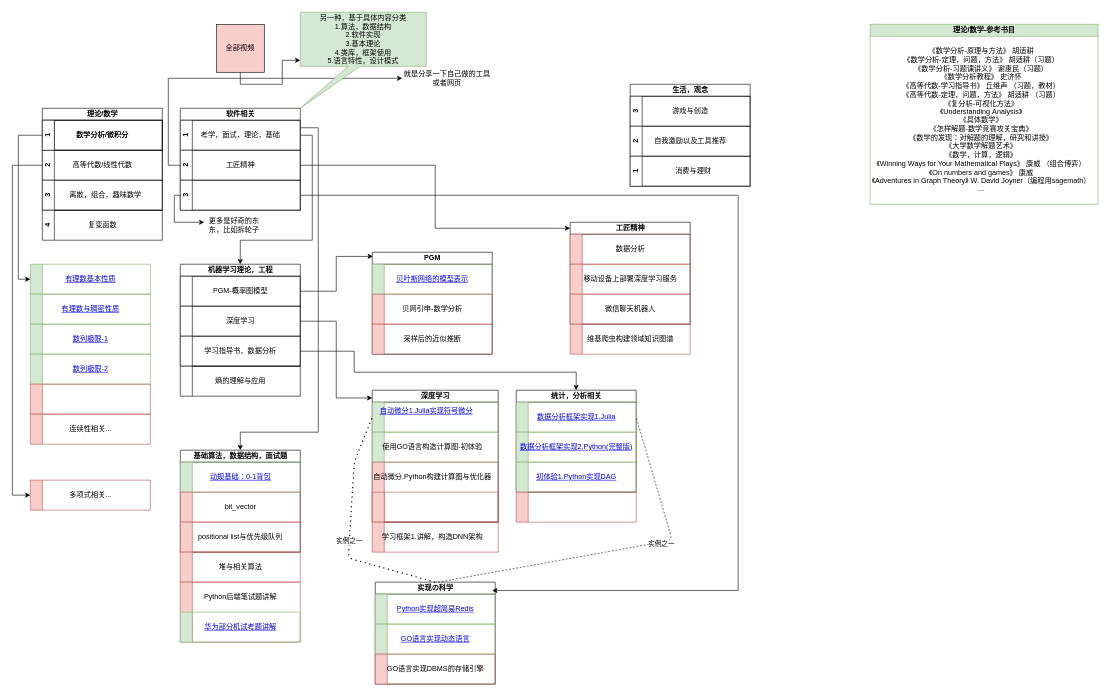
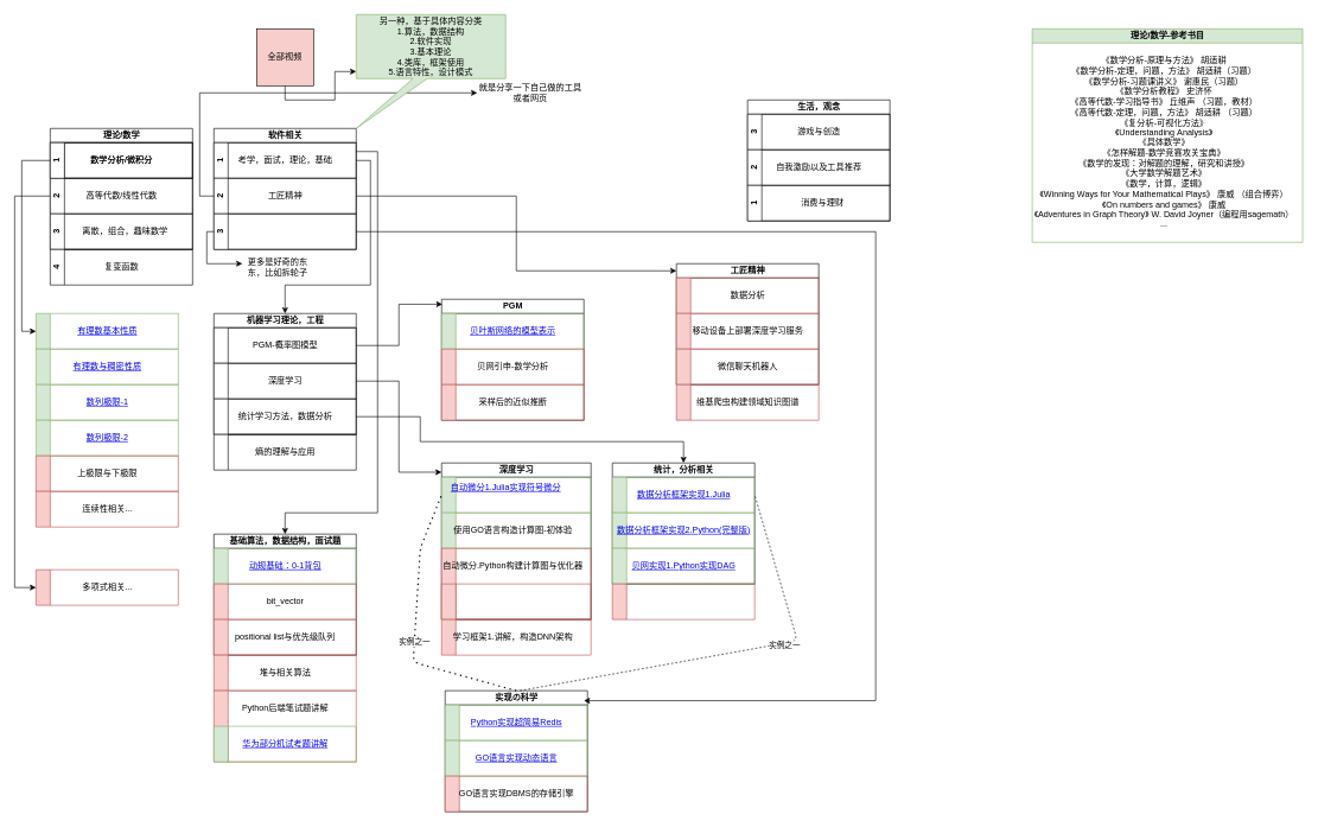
- <mxCell id="54" value="学习指导书，数据分析" style="text;html=1;align=center;verticalAlign=middle;resizable=0;points=[];autosize=1;" parent="53" vertex="1"><mxGeometry x="25" y="15" width="150" height="20" as="geometry" /></mxCell>
+ <mxCell id="54" value="统计学习方法，数据分析" style="text;html=1;align=center;verticalAlign=middle;resizable=0;points=[];autosize=1;" parent="53" vertex="1"><mxGeometry x="25" y="15" width="150" height="20" as="geometry" /></mxCell>
+ <mxCell id="36" value="上极限与下极限" style="text;html=1;align=center;verticalAlign=middle;resizable=0;points=[];autosize=1;" parent="35" vertex="1"><mxGeometry x="50" y="15" width="100" height="20" as="geometry" /></mxCell>
- <mxCell id="83" value="&lt;a href=&quot;https://www.bilibili.com/video/BV1Ab4y1R7Uk/&quot;&gt;初体验1.Python实现DAG&lt;/a&gt;" style="text;html=1;align=center;verticalAlign=middle;resizable=0;points=[];autosize=1;" parent="82" vertex="1"><mxGeometry x="20" y="15" width="160" height="20" as="geometry" /></mxCell>
+ <mxCell id="83" value="&lt;a href=&quot;https://www.bilibili.com/video/BV1Ab4y1R7Uk/&quot;&gt;贝网实现1.Python实现DAG&lt;/a&gt;" style="text;html=1;align=center;verticalAlign=middle;resizable=0;points=[];autosize=1;" parent="82" vertex="1"><mxGeometry x="20" y="15" width="160" height="20" as="geometry" /></mxCell>
